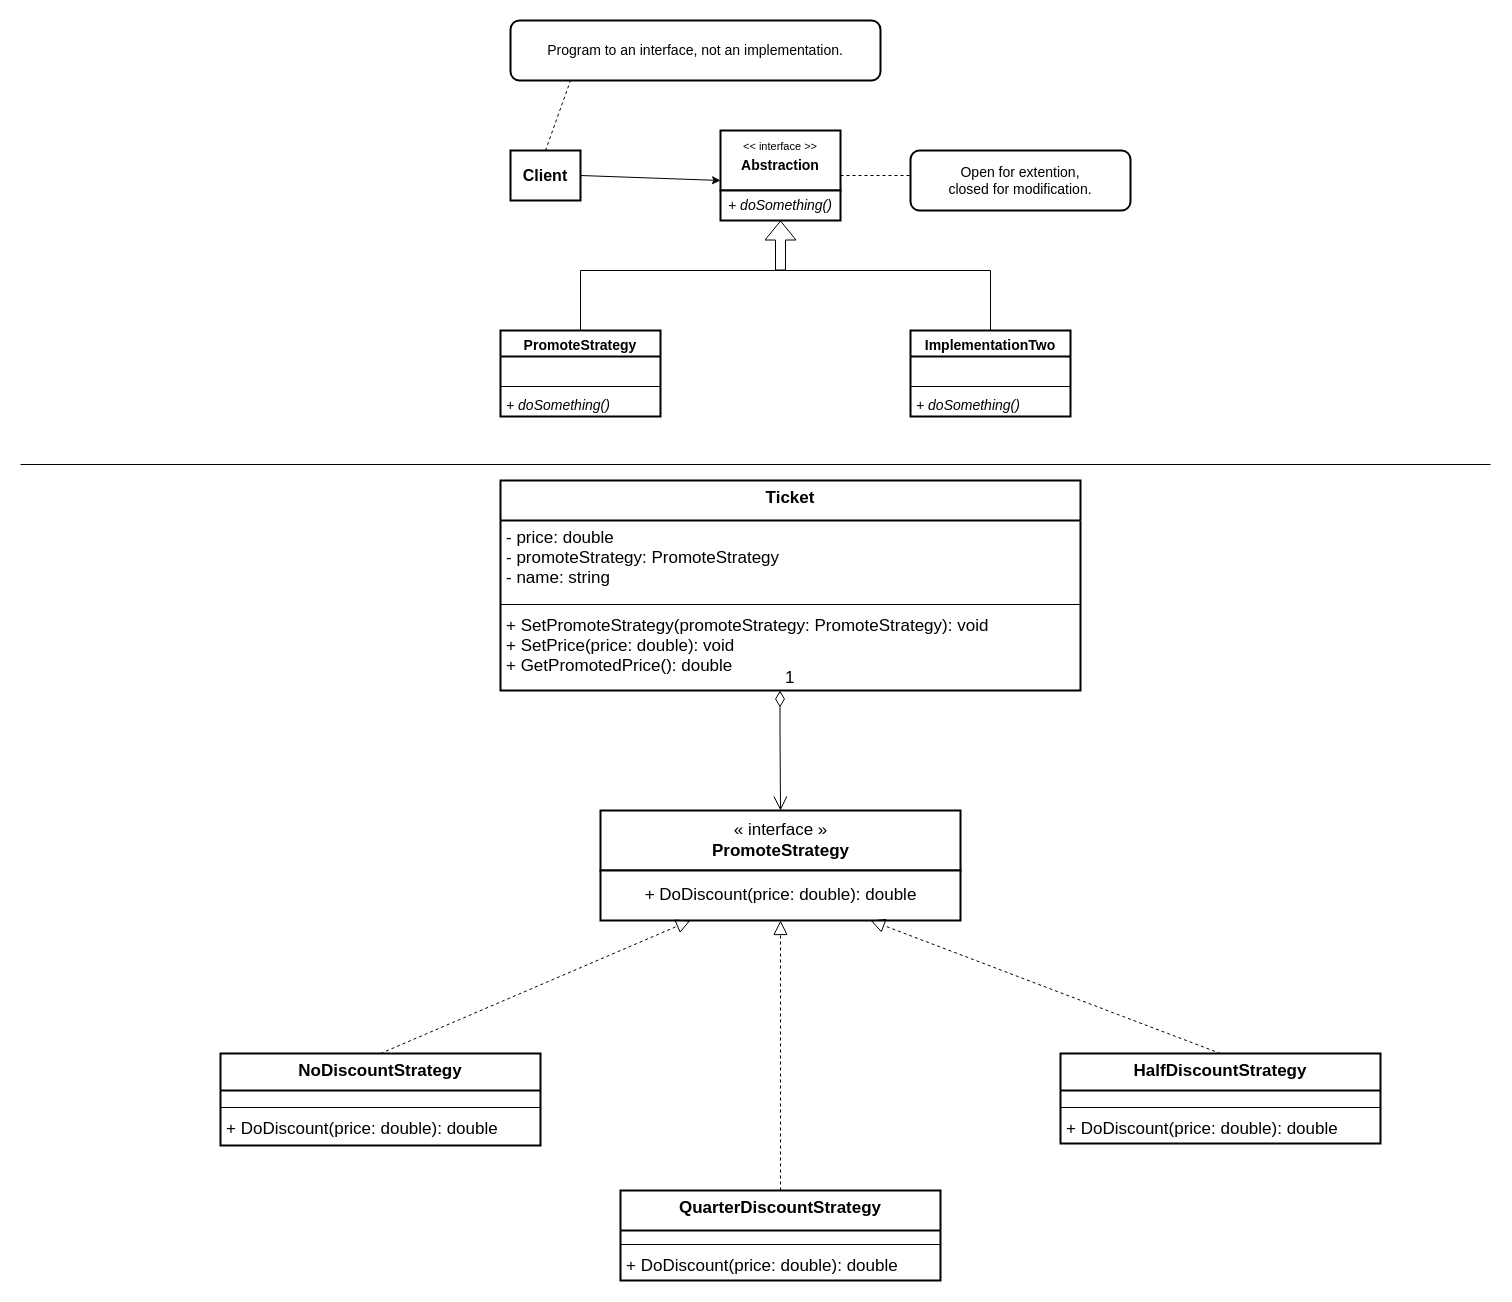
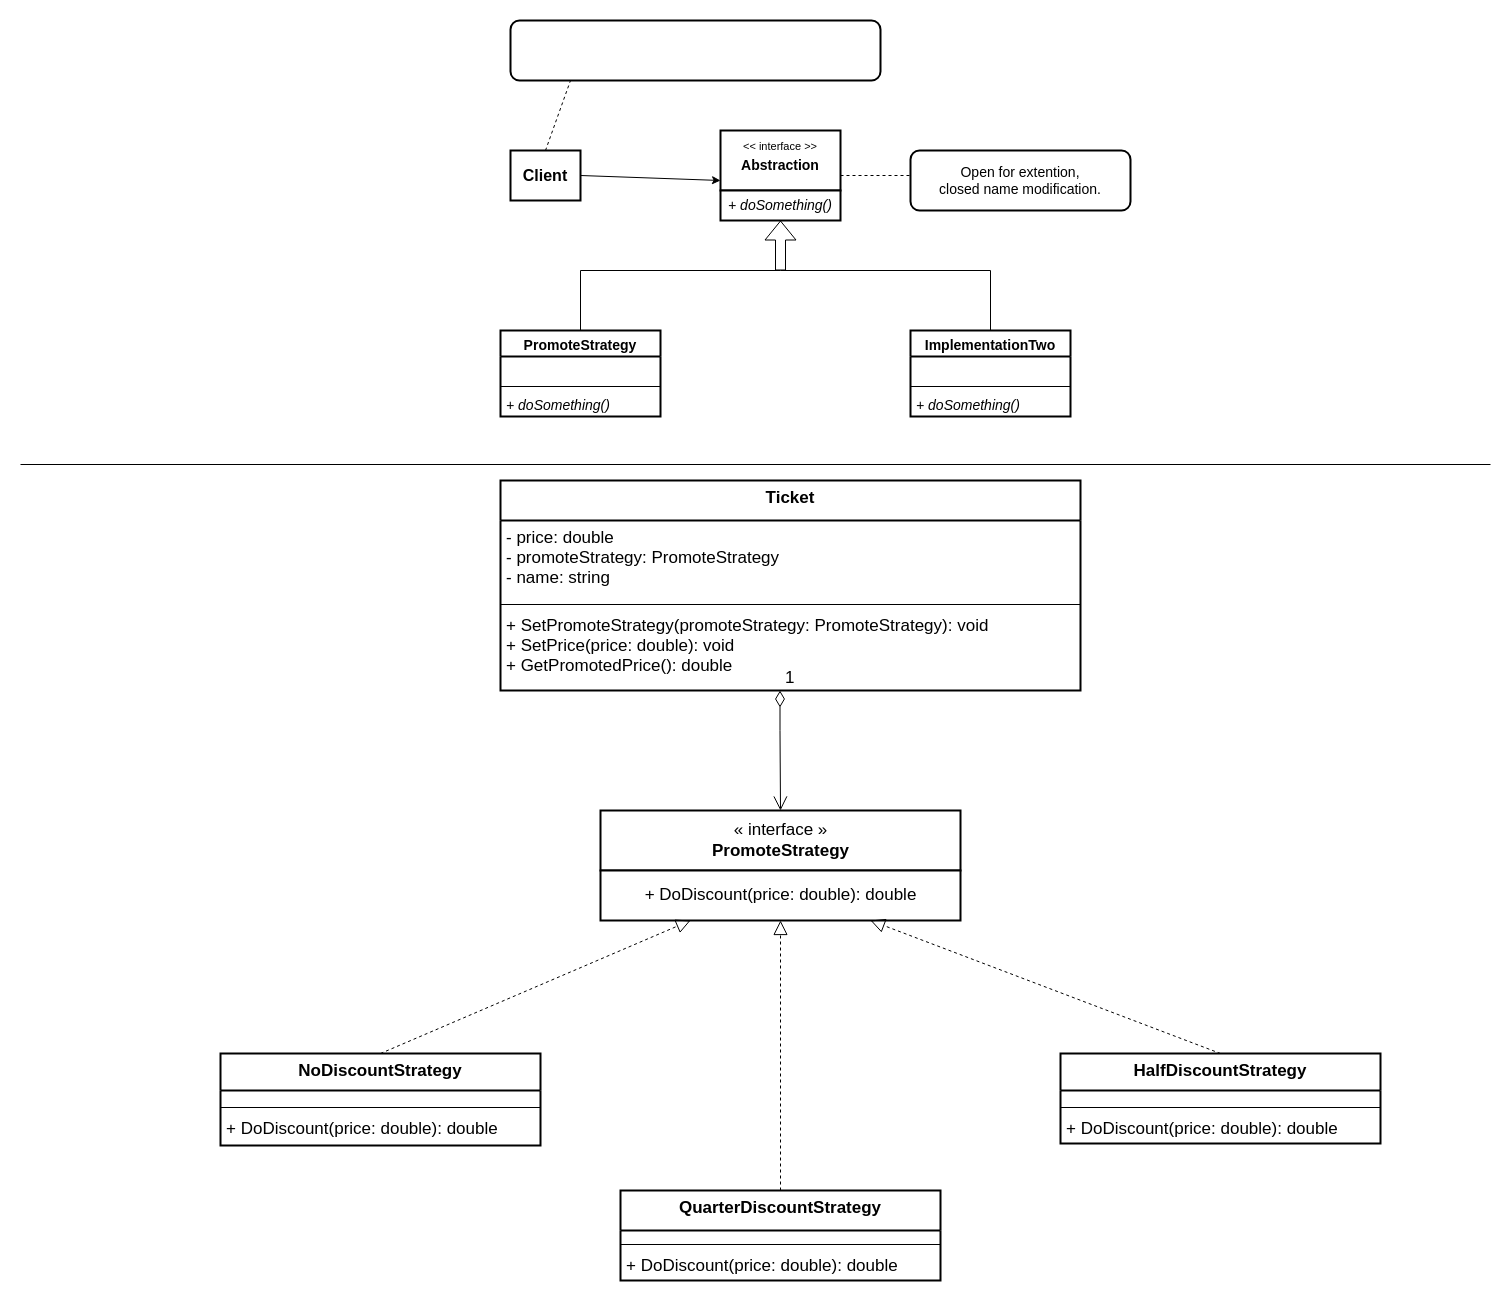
- <mxCell id="11" value="Program to an interface, not an implementation." style="text;html=1;strokeColor=none;fillColor=none;align=center;verticalAlign=middle;whiteSpace=wrap;rounded=0;fontSize=14;" vertex="1" parent="1"><mxGeometry x="510" y="35" width="370" height="30" as="geometry" /></mxCell>
- <mxCell id="14" value="Open for extention,&lt;br&gt;closed for modification." style="text;html=1;strokeColor=none;fillColor=none;align=center;verticalAlign=middle;whiteSpace=wrap;rounded=0;fontSize=14;" vertex="1" parent="1"><mxGeometry x="910" y="150" width="220" height="60" as="geometry" /></mxCell>
+ <mxCell id="14" value="Open for extention,&lt;br&gt;closed name modification." style="text;html=1;strokeColor=none;fillColor=none;align=center;verticalAlign=middle;whiteSpace=wrap;rounded=0;fontSize=14;" vertex="1" parent="1"><mxGeometry x="910" y="150" width="220" height="60" as="geometry" /></mxCell>
